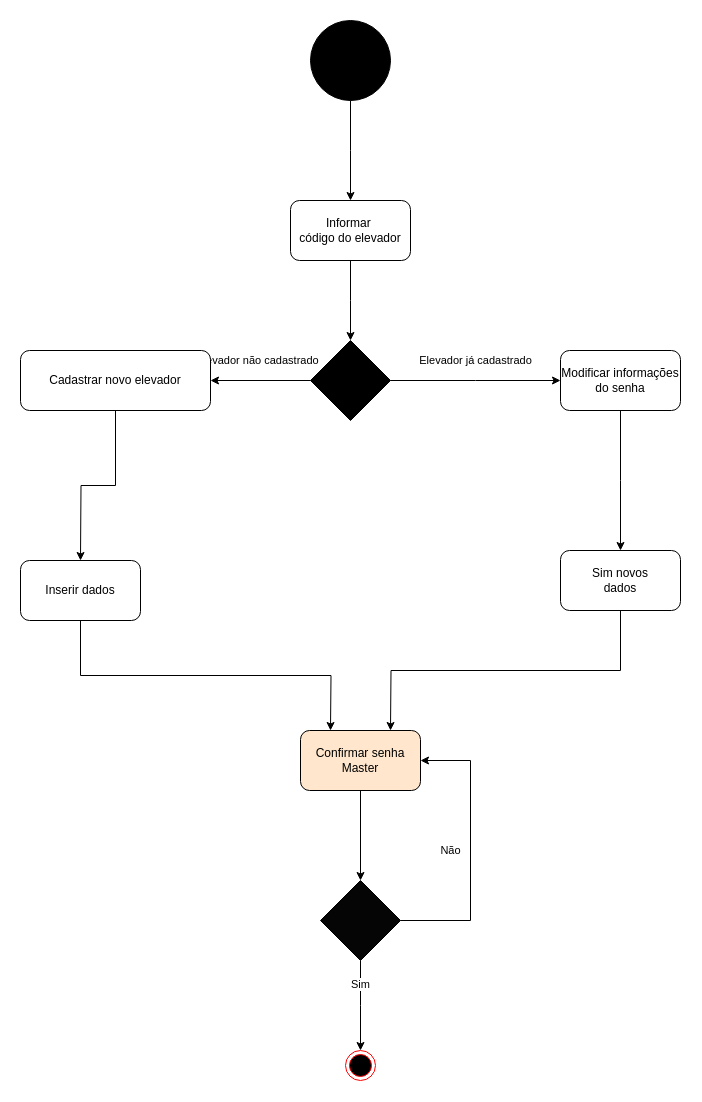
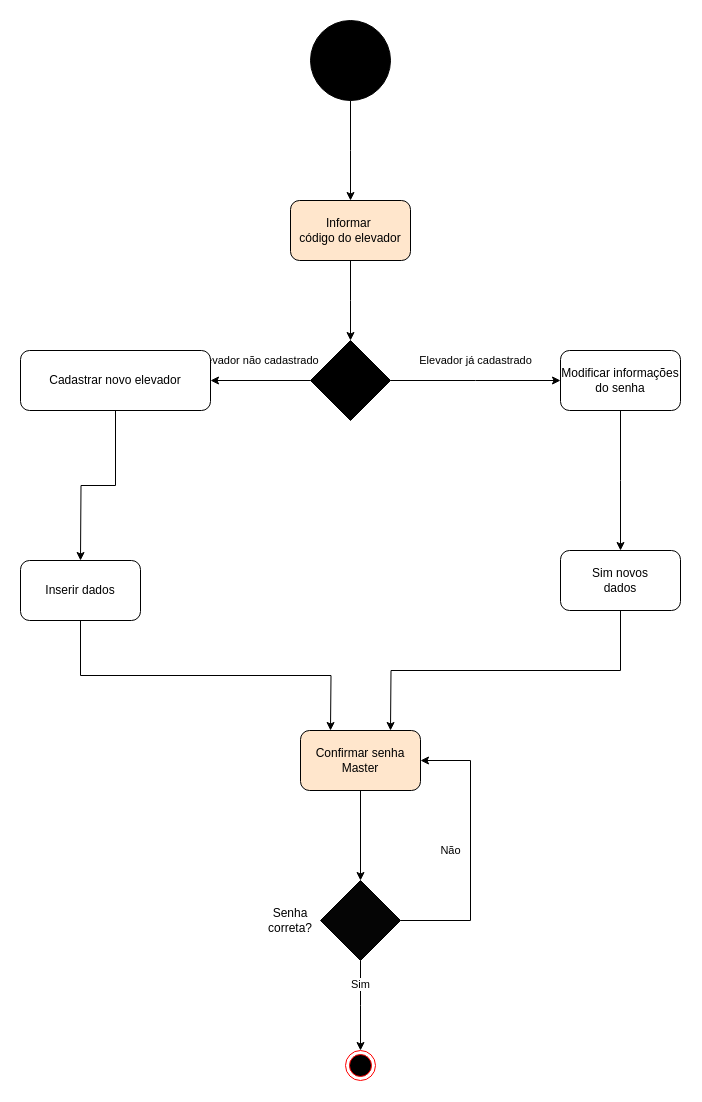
- <mxCell id="5" value="Informar&amp;nbsp;&lt;div&gt;código do elevador&lt;/div&gt;" style="rounded=1;whiteSpace=wrap;html=1;" vertex="1" parent="1"><mxGeometry x="290" y="200" width="120" height="60" as="geometry" /></mxCell>
+ <mxCell id="5" value="Informar&amp;nbsp;&lt;div&gt;código do elevador&lt;/div&gt;" style="rounded=1;whiteSpace=wrap;html=1;fillColor=#ffe6cc;" vertex="1" parent="1"><mxGeometry x="290" y="200" width="120" height="60" as="geometry" /></mxCell>
+ <mxCell id="22" value="Senha correta?" style="text;html=1;align=center;verticalAlign=middle;whiteSpace=wrap;rounded=0;" vertex="1" parent="1"><mxGeometry x="260" y="905" width="60" height="30" as="geometry" /></mxCell>
